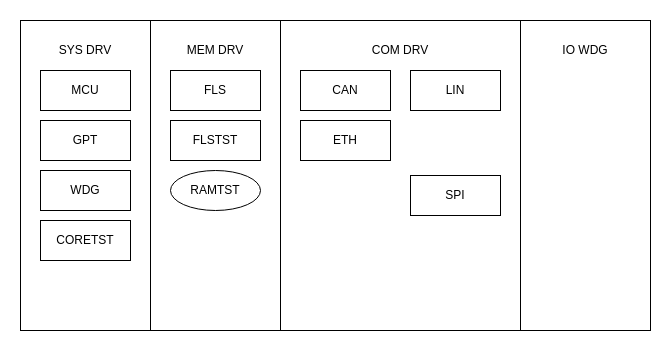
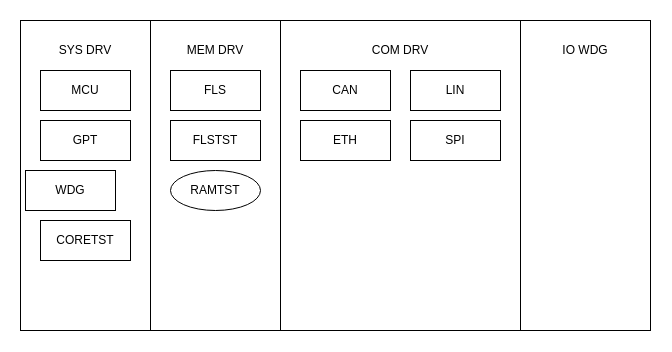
- <mxCell id="9" value="WDG" style="rounded=0;whiteSpace=wrap;html=1;" parent="1" vertex="1"><mxGeometry x="40" y="170" width="90" height="40" as="geometry" /></mxCell>
+ <mxCell id="9" value="WDG" style="rounded=0;whiteSpace=wrap;html=1;" parent="1" vertex="1"><mxGeometry x="25" y="170" width="90" height="40" as="geometry" /></mxCell>
- <mxCell id="20" value="SPI" style="rounded=0;whiteSpace=wrap;html=1;" parent="1" vertex="1"><mxGeometry x="410" y="175" width="90" height="40" as="geometry" /></mxCell>
+ <mxCell id="20" value="SPI" style="rounded=0;whiteSpace=wrap;html=1;" parent="1" vertex="1"><mxGeometry x="410" y="120" width="90" height="40" as="geometry" /></mxCell>
